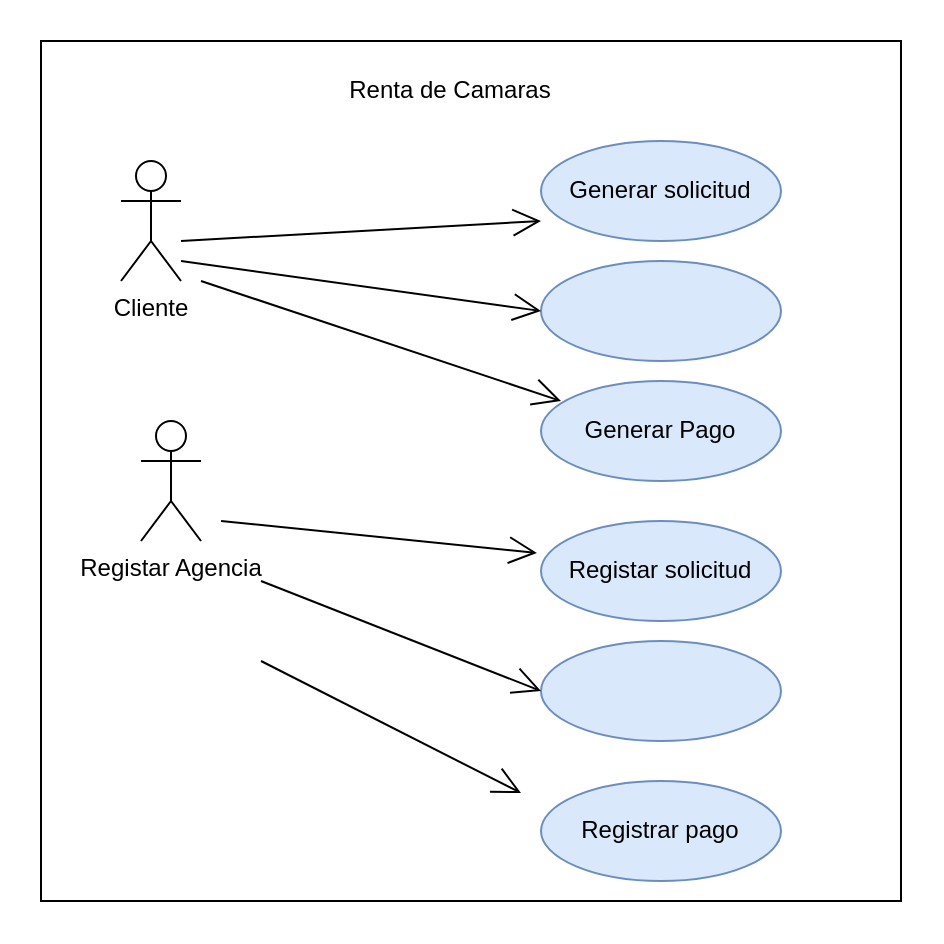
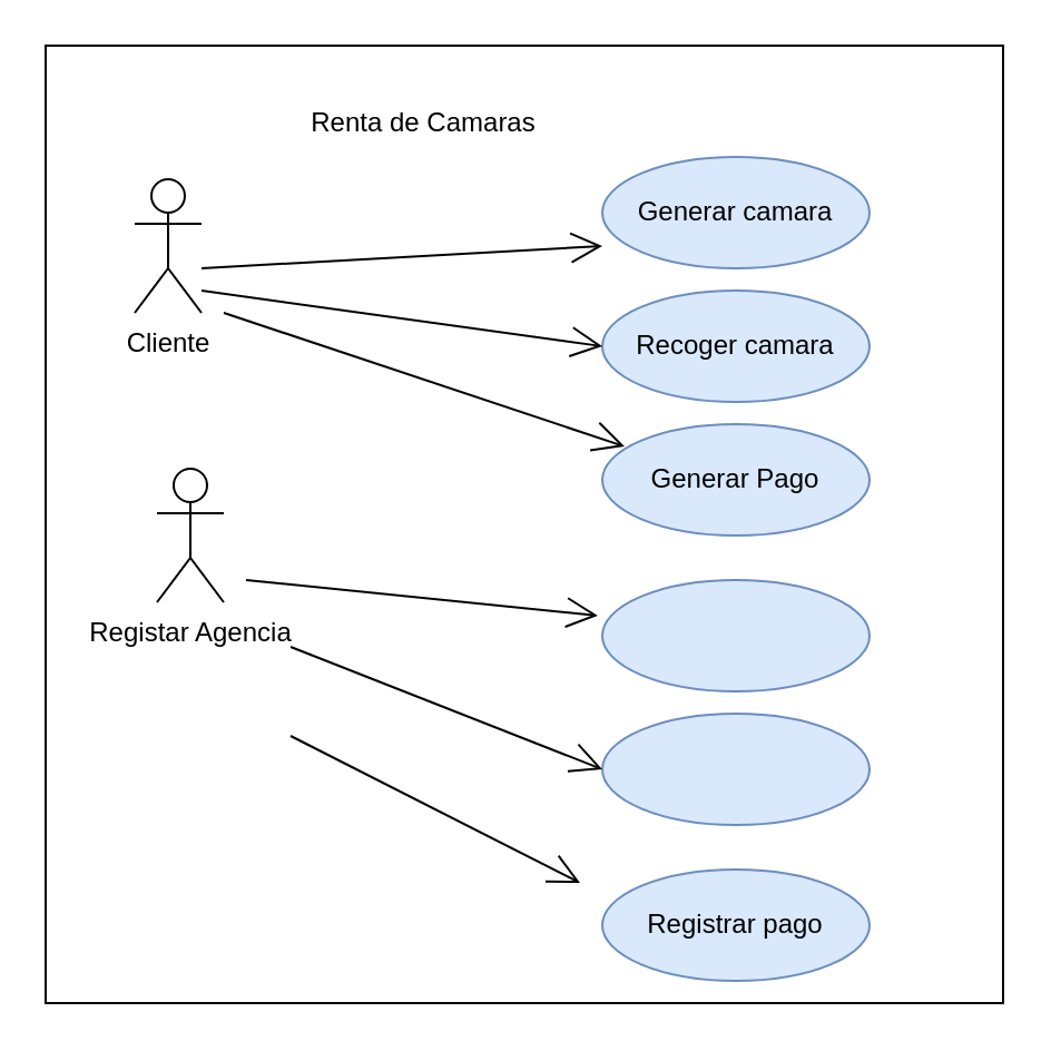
- <mxCell id="6" value="Renta de Camaras" style="text;html=1;strokeColor=none;fillColor=none;align=center;verticalAlign=middle;whiteSpace=wrap;rounded=0;" vertex="1" parent="1"><mxGeometry x="160" y="30" width="130" height="30" as="geometry" /></mxCell>
+ <mxCell id="6" value="Renta de Camaras" style="text;html=1;strokeColor=none;fillColor=none;align=center;verticalAlign=middle;whiteSpace=wrap;rounded=0;" vertex="1" parent="1"><mxGeometry x="125" y="40" width="130" height="30" as="geometry" /></mxCell>
- <mxCell id="7" value="Generar solicitud" style="text;html=1;strokeColor=none;fillColor=none;align=center;verticalAlign=middle;whiteSpace=wrap;rounded=0;" vertex="1" parent="1"><mxGeometry x="280" y="80" width="100" height="30" as="geometry" /></mxCell>
+ <mxCell id="7" value="Generar camara" style="text;html=1;strokeColor=none;fillColor=none;align=center;verticalAlign=middle;whiteSpace=wrap;rounded=0;" vertex="1" parent="1"><mxGeometry x="280" y="80" width="100" height="30" as="geometry" /></mxCell>
+ <mxCell id="9" value="Recoger camara" style="text;html=1;strokeColor=none;fillColor=none;align=center;verticalAlign=middle;whiteSpace=wrap;rounded=0;" vertex="1" parent="1"><mxGeometry x="280" y="140" width="100" height="30" as="geometry" /></mxCell>
- <mxCell id="13" value="Registar solicitud" style="text;html=1;strokeColor=none;fillColor=none;align=center;verticalAlign=middle;whiteSpace=wrap;rounded=0;" vertex="1" parent="1"><mxGeometry x="280" y="270" width="100" height="30" as="geometry" /></mxCell>
